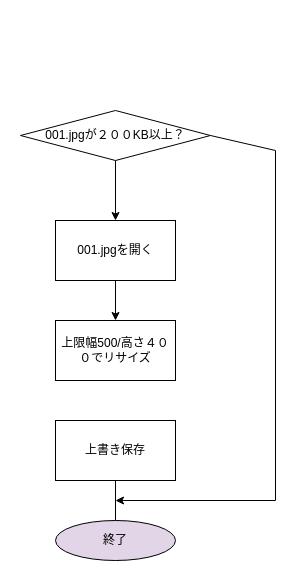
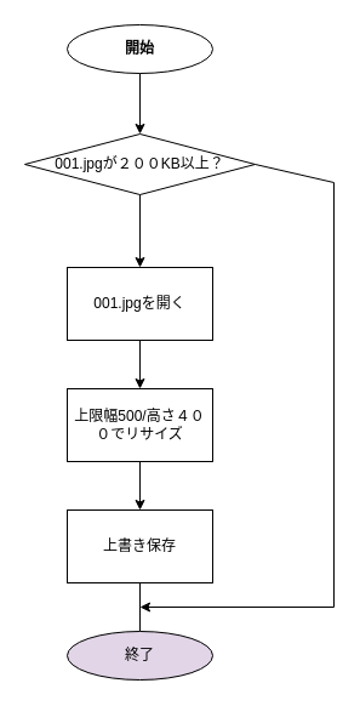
+ <mxCell id="2" value="&lt;b&gt;開始&lt;/b&gt;" style="ellipse;whiteSpace=wrap;html=1;" parent="1" vertex="1"><mxGeometry x="55" y="20" width="120" height="40" as="geometry" /></mxCell>
+ <mxCell id="4" value="" style="endArrow=classic;html=1;entryX=0.5;entryY=0;entryDx=0;entryDy=0;exitX=0.5;exitY=1;exitDx=0;exitDy=0;" parent="1" source="2" target="3" edge="1"><mxGeometry width="50" height="50" relative="1" as="geometry"><mxPoint x="-85" y="120" as="sourcePoint" /><mxPoint x="-35" y="70" as="targetPoint" /></mxGeometry></mxCell>
+ <mxCell id="11" value="" style="endArrow=classic;html=1;exitX=0.5;exitY=1;exitDx=0;exitDy=0;entryX=0.5;entryY=0;entryDx=0;entryDy=0;" parent="1" source="8" target="9" edge="1"><mxGeometry width="50" height="50" relative="1" as="geometry"><mxPoint x="145" y="310" as="sourcePoint" /><mxPoint x="195" y="260" as="targetPoint" /></mxGeometry></mxCell>
